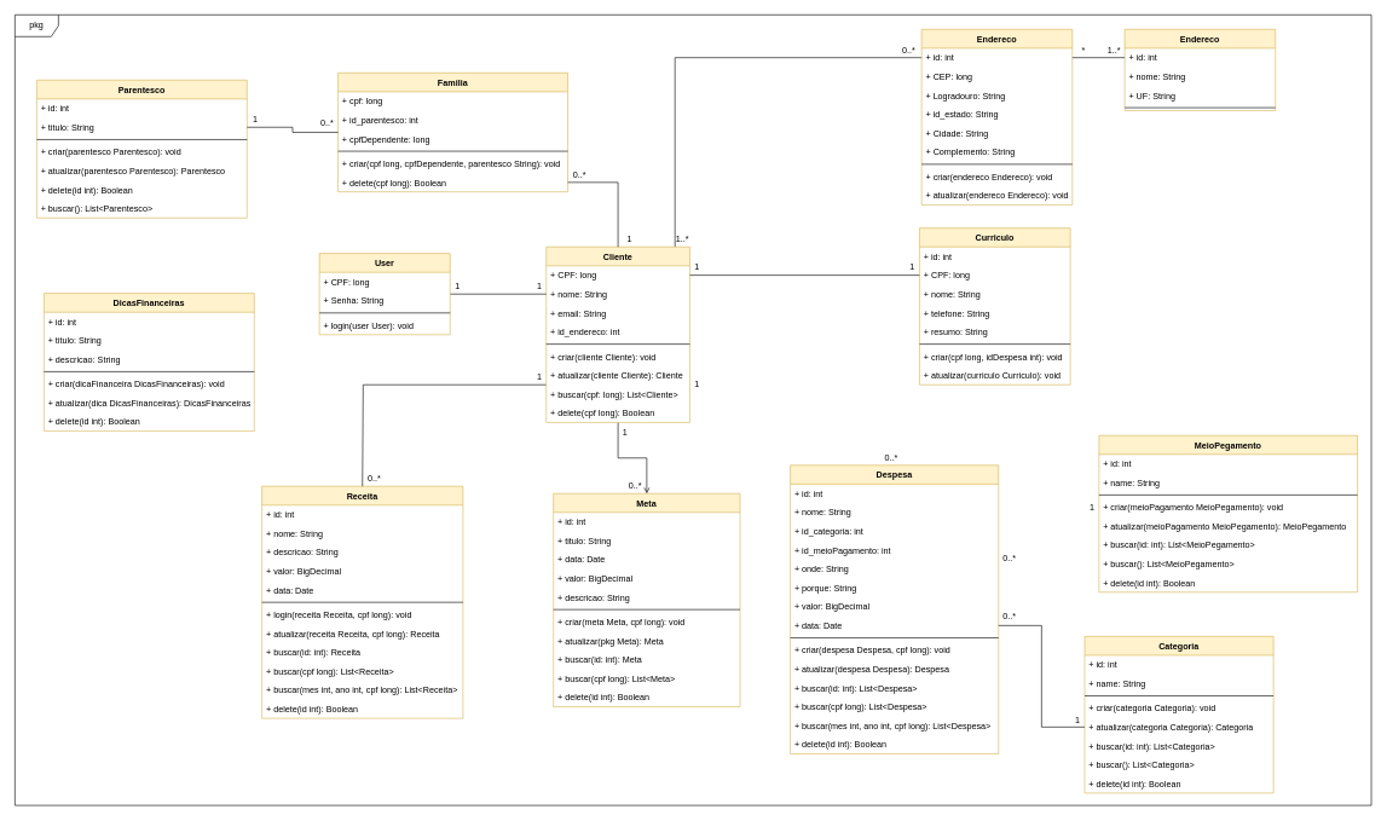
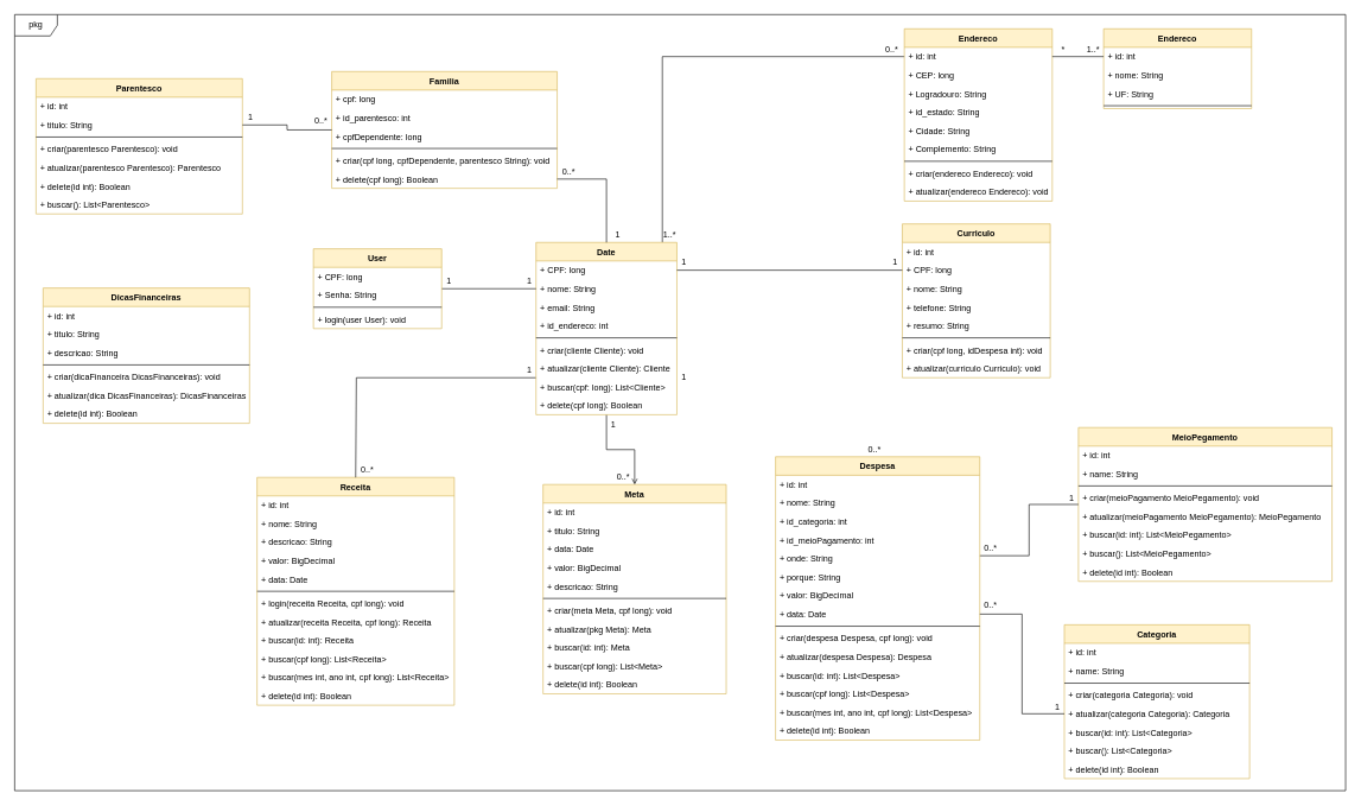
- <mxCell id="75" value="Cliente" style="swimlane;fontStyle=1;align=center;verticalAlign=top;childLayout=stackLayout;horizontal=1;startSize=26;horizontalStack=0;resizeParent=1;resizeParentMax=0;resizeLast=0;collapsible=1;marginBottom=0;fillColor=#fff2cc;strokeColor=#d6b656;" parent="1" vertex="1"><mxGeometry x="752.52" y="340" width="197.95" height="242" as="geometry" /></mxCell>
+ <mxCell id="75" value="Date" style="swimlane;fontStyle=1;align=center;verticalAlign=top;childLayout=stackLayout;horizontal=1;startSize=26;horizontalStack=0;resizeParent=1;resizeParentMax=0;resizeLast=0;collapsible=1;marginBottom=0;fillColor=#fff2cc;strokeColor=#d6b656;" parent="1" vertex="1"><mxGeometry x="752.52" y="340" width="197.95" height="242" as="geometry" /></mxCell>
+ <mxCell id="33" style="edgeStyle=orthogonalEdgeStyle;rounded=0;orthogonalLoop=1;jettySize=auto;html=1;endArrow=none;endFill=0;" parent="1" source="34" target="24" edge="1"><mxGeometry relative="1" as="geometry"><Array as="points"><mxPoint x="1445.335" y="780" /><mxPoint x="1445.335" y="708" /></Array></mxGeometry></mxCell>
